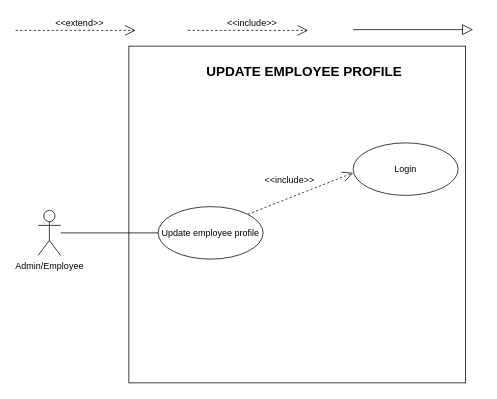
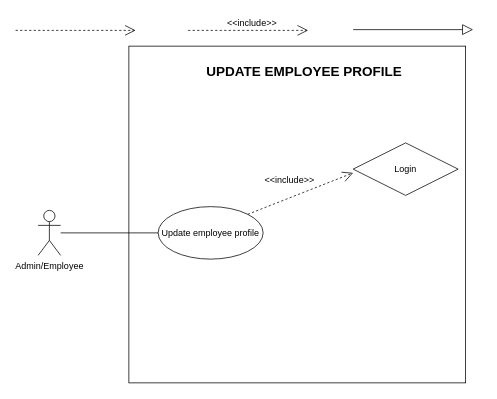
- <mxCell id="5" value="&amp;lt;&amp;lt;extend&amp;gt;&amp;gt;" style="text;html=1;align=center;verticalAlign=middle;resizable=0;points=[];autosize=1;" parent="3" vertex="1"><mxGeometry x="45" width="80" height="20" as="geometry" /></mxCell>
- <mxCell id="15" value="Login" style="ellipse;whiteSpace=wrap;html=1;strokeColor=#000000;" parent="13" vertex="1"><mxGeometry x="70" y="10" width="140" height="70" as="geometry" /></mxCell>
+ <mxCell id="15" value="Login" style="rhombus;whiteSpace=wrap;html=1;strokeColor=#000000;" parent="13" vertex="1"><mxGeometry x="70" y="10" width="140" height="70" as="geometry" /></mxCell>
